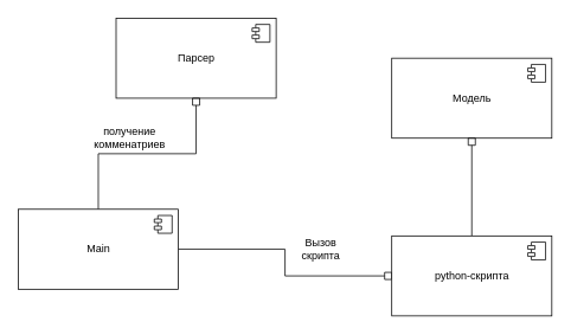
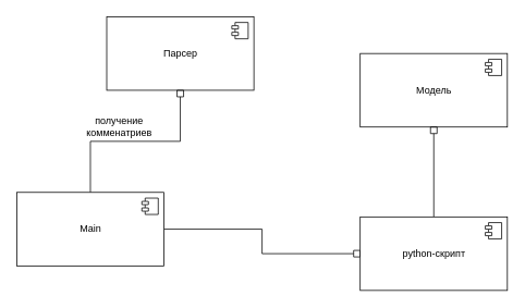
- <mxCell id="14" value="&lt;div&gt;Вызов&lt;/div&gt;&lt;div&gt;скрипта&lt;br&gt;&lt;/div&gt;" style="text;html=1;align=center;verticalAlign=middle;resizable=0;points=[];autosize=1;strokeColor=none;fillColor=none;" vertex="1" parent="1"><mxGeometry x="330" y="265" width="60" height="30" as="geometry" /></mxCell>
- <mxCell id="11" value="python-скрипта" style="html=1;dropTarget=0;" vertex="1" parent="1"><mxGeometry x="440" y="265" width="180" height="90" as="geometry" /></mxCell>
+ <mxCell id="11" value="python-скрипт" style="html=1;dropTarget=0;" vertex="1" parent="1"><mxGeometry x="440" y="265" width="180" height="90" as="geometry" /></mxCell>
